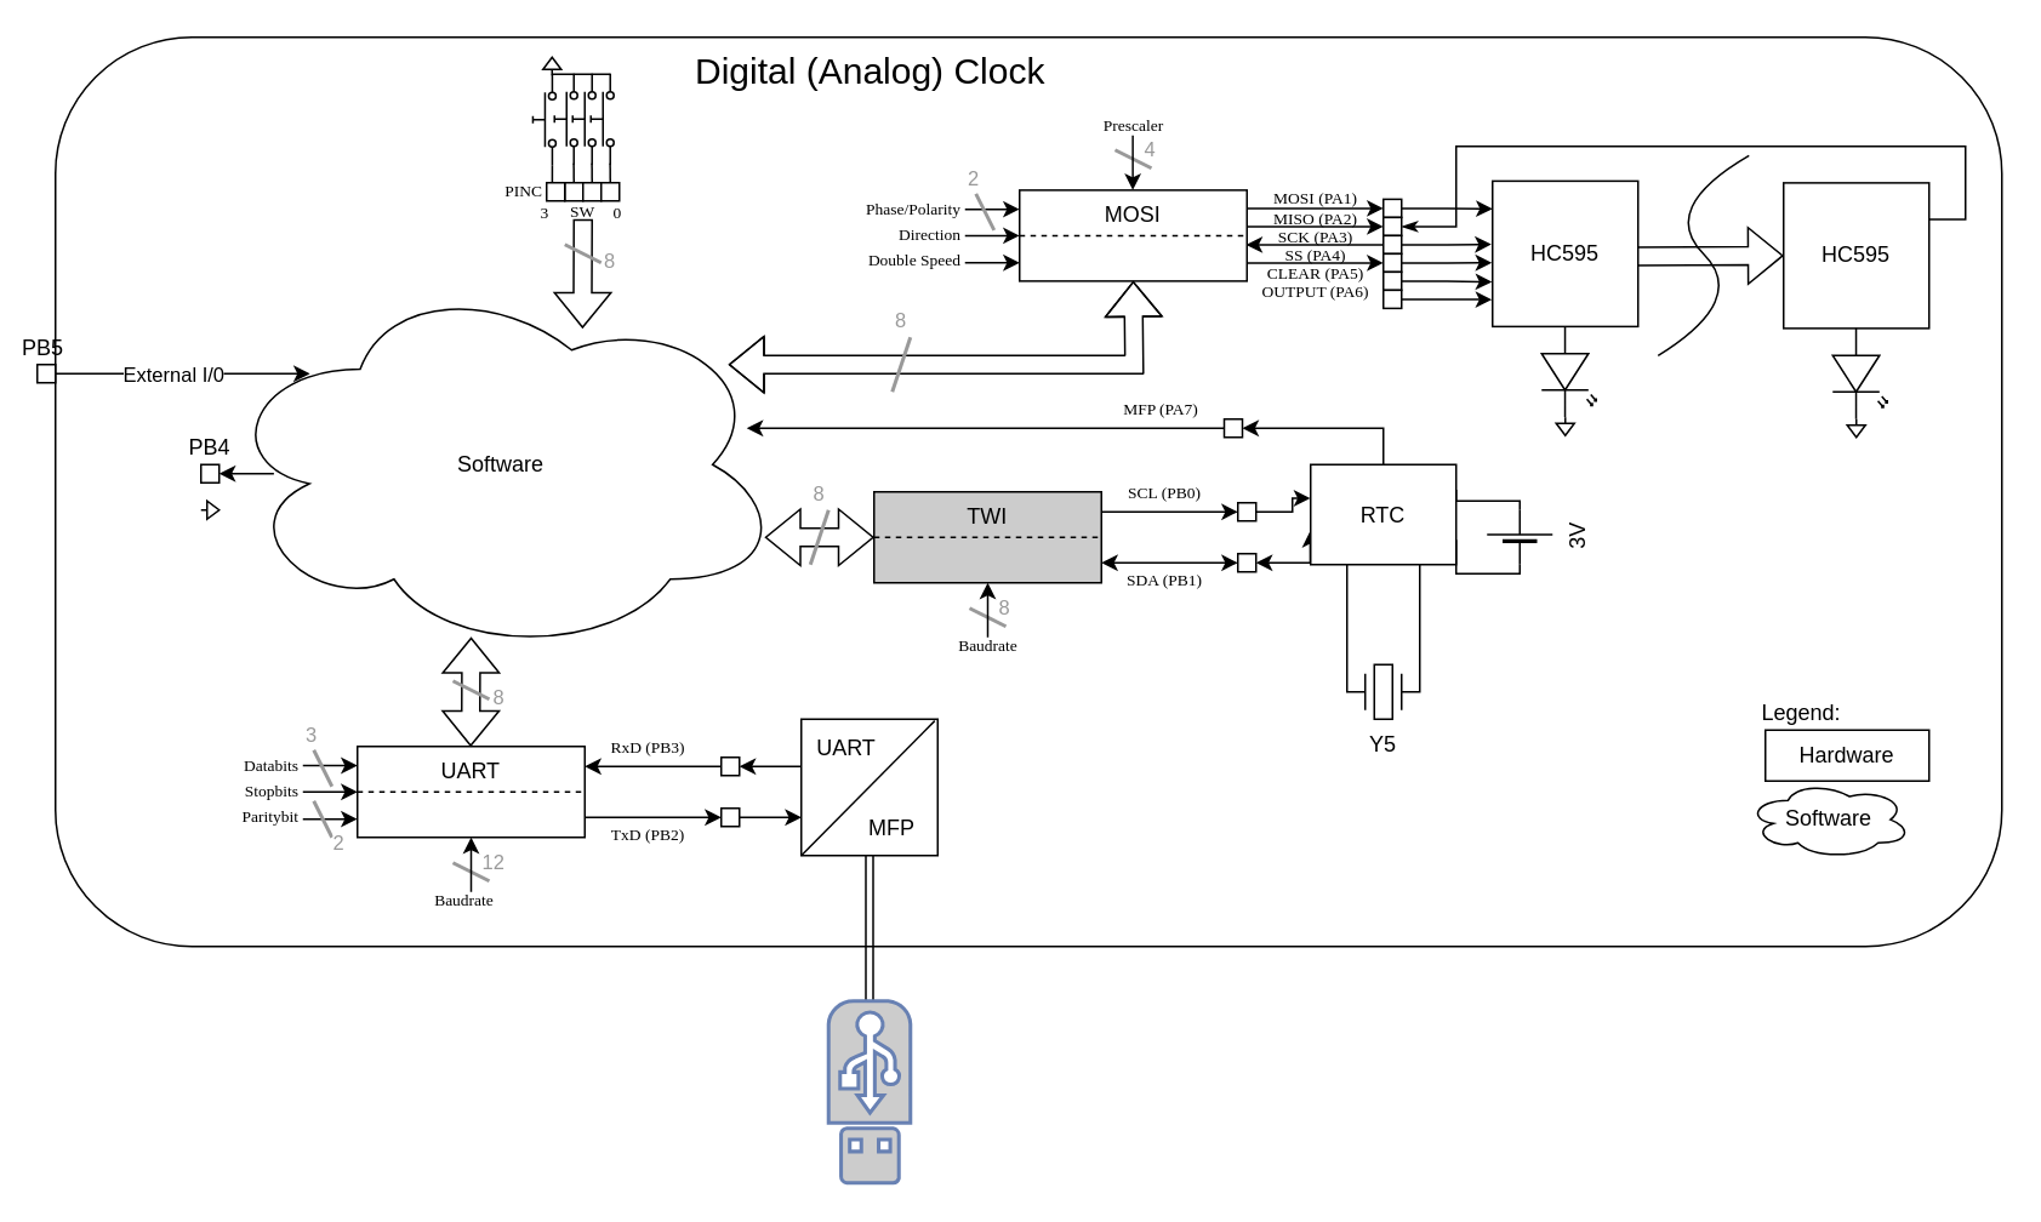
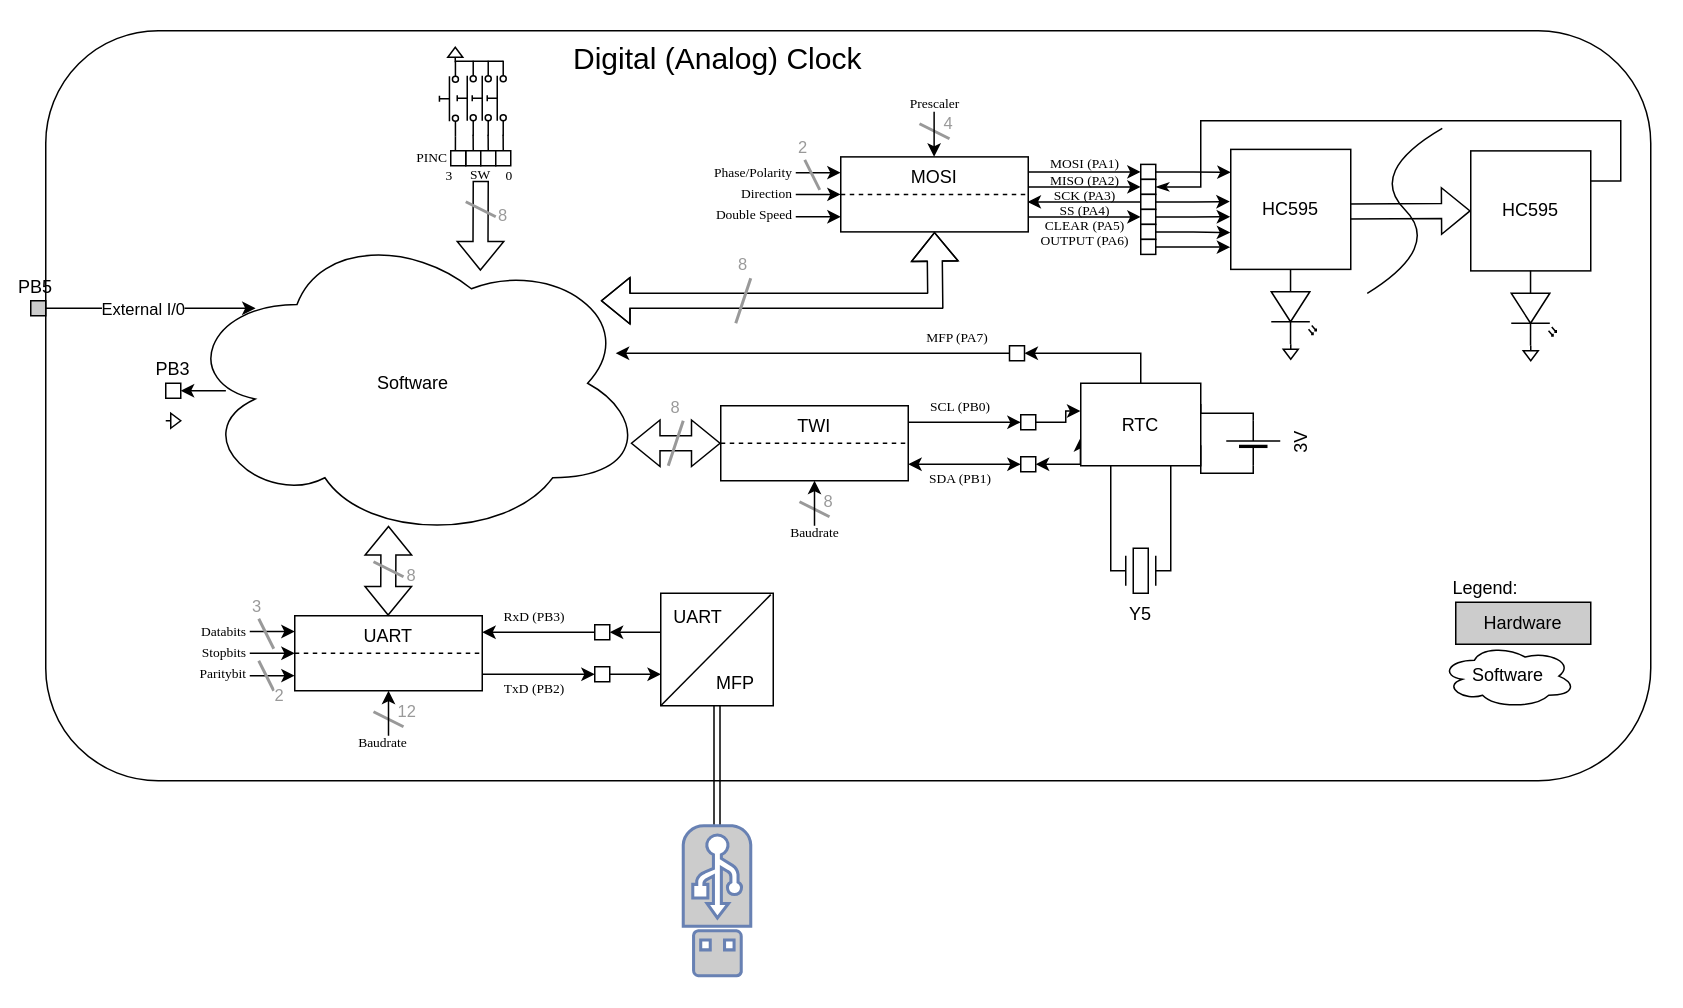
- <mxCell id="123" value="PB5&amp;nbsp;" style="whiteSpace=wrap;html=1;aspect=fixed;verticalAlign=bottom;labelPosition=center;verticalLabelPosition=top;align=center;horizontal=1;" vertex="1" parent="1"><mxGeometry x="20" y="200" width="10" height="10" as="geometry" /></mxCell>
+ <mxCell id="123" value="PB5&amp;nbsp;" style="whiteSpace=wrap;html=1;aspect=fixed;verticalAlign=bottom;labelPosition=center;verticalLabelPosition=top;align=center;horizontal=1;fillColor=#cccccc;" vertex="1" parent="1"><mxGeometry x="20" y="200" width="10" height="10" as="geometry" /></mxCell>
- <mxCell id="119" value="PB4" style="whiteSpace=wrap;html=1;aspect=fixed;verticalAlign=bottom;labelPosition=center;verticalLabelPosition=top;align=center;horizontal=1;" vertex="1" parent="1"><mxGeometry x="110" y="255" width="10" height="10" as="geometry" /></mxCell>
+ <mxCell id="119" value="PB3" style="whiteSpace=wrap;html=1;aspect=fixed;verticalAlign=bottom;labelPosition=center;verticalLabelPosition=top;align=center;horizontal=1;" vertex="1" parent="1"><mxGeometry x="110" y="255" width="10" height="10" as="geometry" /></mxCell>
- <mxCell id="45" value="TWI" style="rounded=0;whiteSpace=wrap;html=1;verticalAlign=top;fillColor=#cccccc;" parent="1" vertex="1"><mxGeometry x="480" y="270" width="125" height="50" as="geometry" /></mxCell>
+ <mxCell id="45" value="TWI" style="rounded=0;whiteSpace=wrap;html=1;verticalAlign=top;" parent="1" vertex="1"><mxGeometry x="480" y="270" width="125" height="50" as="geometry" /></mxCell>
- <mxCell id="94" value="Hardware" style="rounded=0;whiteSpace=wrap;html=1;" parent="1" vertex="1"><mxGeometry x="970" y="401" width="90" height="28" as="geometry" /></mxCell>
+ <mxCell id="94" value="Hardware" style="rounded=0;whiteSpace=wrap;html=1;fillColor=#cccccc;" parent="1" vertex="1"><mxGeometry x="970" y="401" width="90" height="28" as="geometry" /></mxCell>
